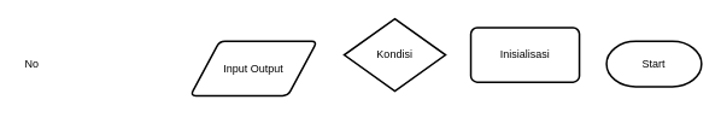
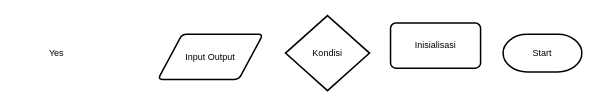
- <mxCell id="4" value="Kondisi" style="strokeWidth=2;html=1;shape=mxgraph.flowchart.decision;whiteSpace=wrap;" parent="1" vertex="1"><mxGeometry x="380" y="20" width="112" height="80" as="geometry" /></mxCell>
+ <mxCell id="4" value="Kondisi" style="strokeWidth=2;html=1;shape=mxgraph.flowchart.decision;whiteSpace=wrap;" parent="1" vertex="1"><mxGeometry x="380" y="20" width="112" height="100" as="geometry" /></mxCell>
- <mxCell id="6" value="No" style="text;html=1;align=center;verticalAlign=middle;whiteSpace=wrap;rounded=0;" parent="1" vertex="1"><mxGeometry x="20" y="55" width="30" height="30" as="geometry" /></mxCell>
+ <mxCell id="7" value="Yes" style="text;html=1;align=center;verticalAlign=middle;whiteSpace=wrap;rounded=0;" parent="1" vertex="1"><mxGeometry x="60" y="55" width="30" height="30" as="geometry" /></mxCell>
